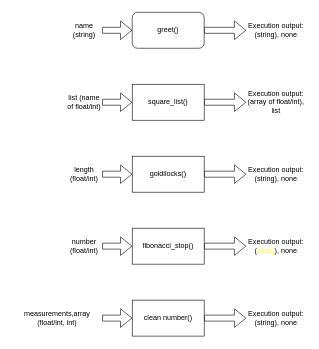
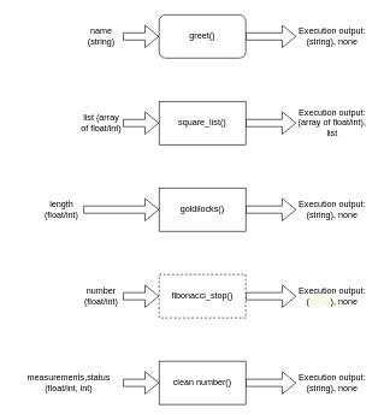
- <mxCell id="10" value="list (name of &lt;font style=&quot;color: light-dark(rgb(0, 0, 0), rgb(255, 255, 51));&quot;&gt;float&lt;/font&gt;/&lt;font style=&quot;color: light-dark(rgb(0, 0, 0), rgb(255, 255, 51));&quot;&gt;int&lt;/font&gt;)" style="text;strokeColor=none;align=center;fillColor=none;html=1;verticalAlign=middle;whiteSpace=wrap;rounded=0;" vertex="1" parent="1"><mxGeometry x="110" y="155" width="60" height="30" as="geometry" /></mxCell>
+ <mxCell id="10" value="list (array of &lt;font style=&quot;color: light-dark(rgb(0, 0, 0), rgb(255, 255, 51));&quot;&gt;float&lt;/font&gt;/&lt;font style=&quot;color: light-dark(rgb(0, 0, 0), rgb(255, 255, 51));&quot;&gt;int&lt;/font&gt;)" style="text;strokeColor=none;align=center;fillColor=none;html=1;verticalAlign=middle;whiteSpace=wrap;rounded=0;" vertex="1" parent="1"><mxGeometry x="110" y="155" width="60" height="30" as="geometry" /></mxCell>
- <mxCell id="15" value="length (&lt;font style=&quot;color: light-dark(rgb(0, 0, 0), rgb(255, 255, 51));&quot;&gt;float/int&lt;/font&gt;)" style="text;strokeColor=none;align=center;fillColor=none;html=1;verticalAlign=middle;whiteSpace=wrap;rounded=0;" vertex="1" parent="1"><mxGeometry x="110" y="275" width="60" height="30" as="geometry" /></mxCell>
+ <mxCell id="15" value="length (&lt;font style=&quot;color: light-dark(rgb(0, 0, 0), rgb(255, 255, 51));&quot;&gt;float/int&lt;/font&gt;)" style="text;strokeColor=none;align=center;fillColor=none;html=1;verticalAlign=middle;whiteSpace=wrap;rounded=0;" vertex="1" parent="1"><mxGeometry x="55" y="275" width="60" height="30" as="geometry" /></mxCell>
- <mxCell id="18" value="fibonacci_stop()" style="whiteSpace=wrap;html=1;" vertex="1" parent="1"><mxGeometry x="220" y="380" width="120" height="60" as="geometry" /></mxCell>
+ <mxCell id="18" value="fibonacci_stop()" style="whiteSpace=wrap;html=1;dashed=1;" vertex="1" parent="1"><mxGeometry x="220" y="380" width="120" height="60" as="geometry" /></mxCell>
- <mxCell id="25" value="measurements,array (&lt;font style=&quot;color: light-dark(rgb(0, 0, 0), rgb(255, 255, 51));&quot;&gt;float/int, int&lt;/font&gt;)" style="text;strokeColor=none;align=center;fillColor=none;html=1;verticalAlign=middle;whiteSpace=wrap;rounded=0;" vertex="1" parent="1"><mxGeometry x="20" y="515" width="150" height="30" as="geometry" /></mxCell>
+ <mxCell id="25" value="measurements,status (&lt;font style=&quot;color: light-dark(rgb(0, 0, 0), rgb(255, 255, 51));&quot;&gt;float/int, int&lt;/font&gt;)" style="text;strokeColor=none;align=center;fillColor=none;html=1;verticalAlign=middle;whiteSpace=wrap;rounded=0;" vertex="1" parent="1"><mxGeometry x="20" y="515" width="150" height="30" as="geometry" /></mxCell>
